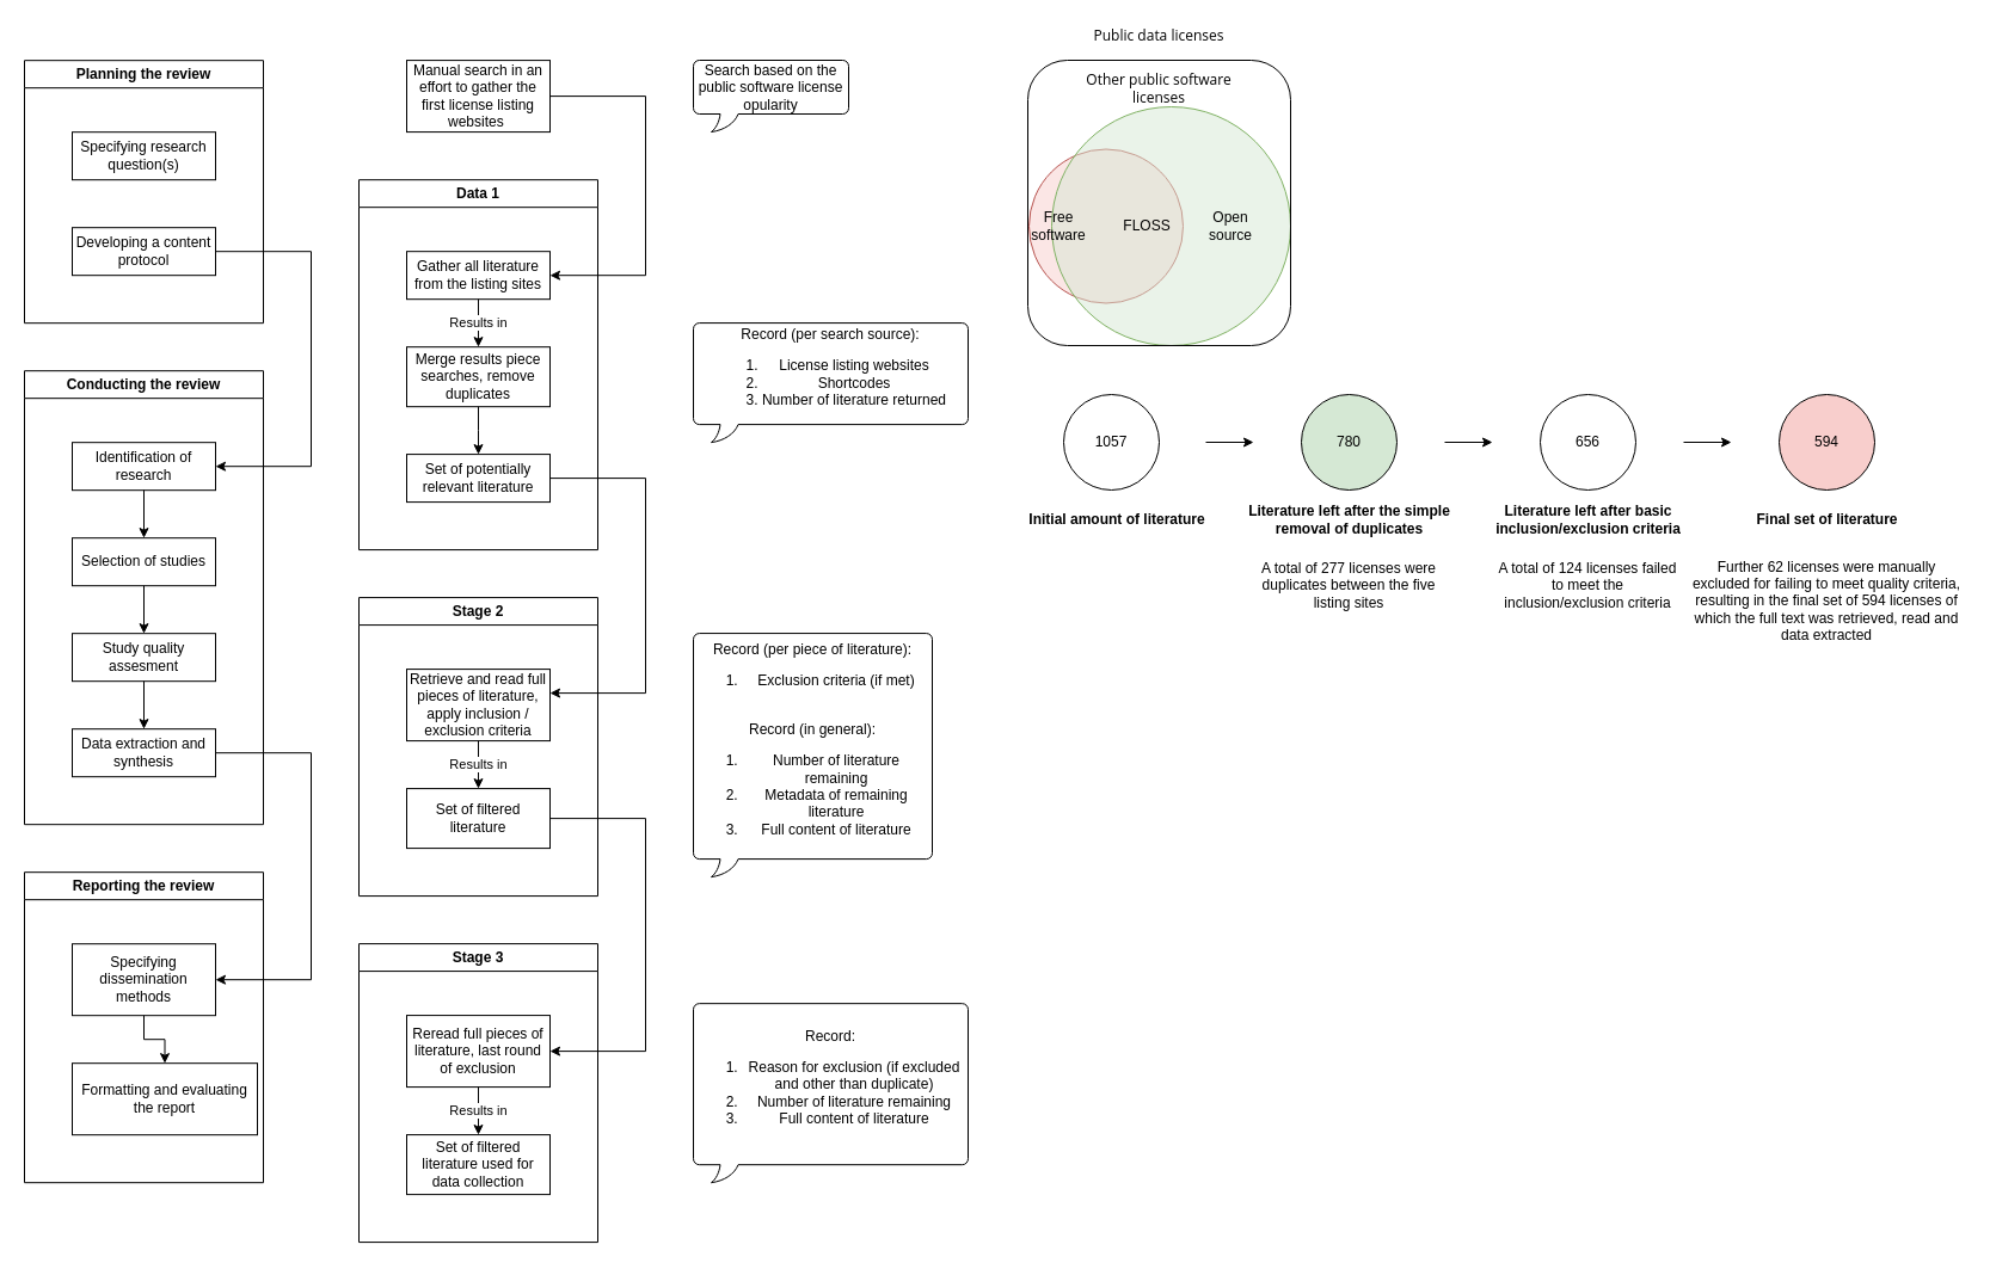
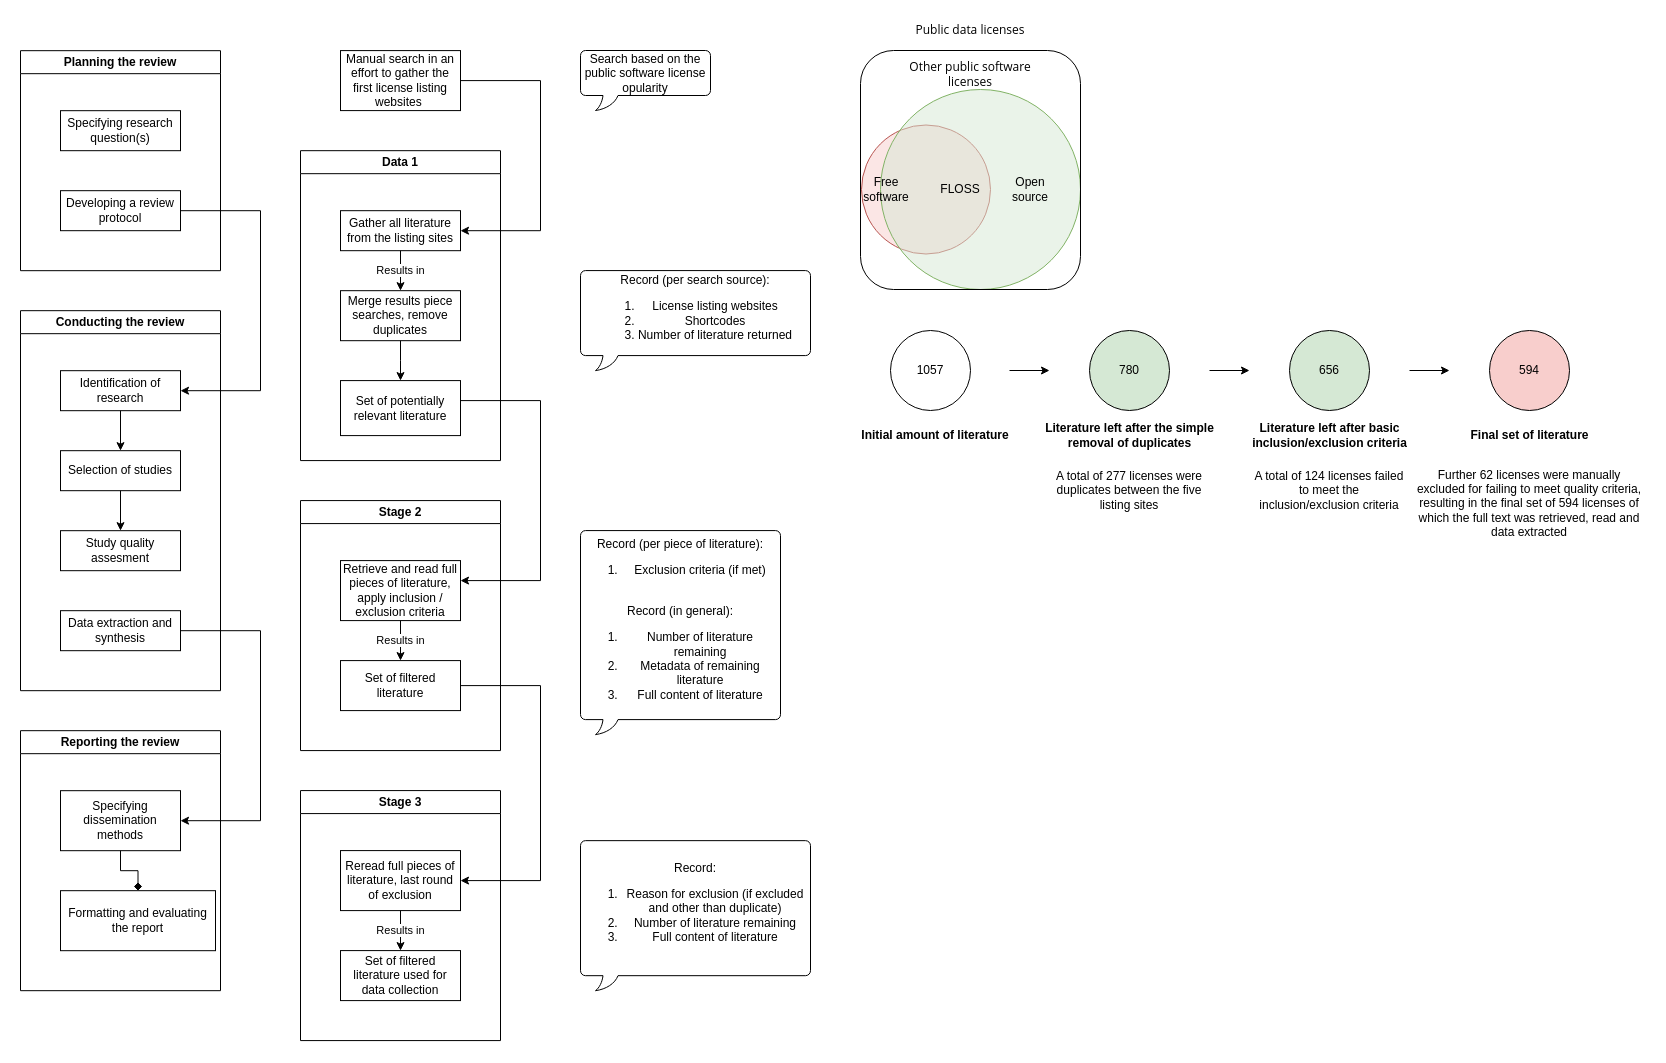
- <mxCell id="4" value="Developing a content protocol" style="rounded=0;whiteSpace=wrap;html=1;fillColor=none;" parent="2" vertex="1"><mxGeometry x="40" y="140" width="120" height="40" as="geometry" /></mxCell>
+ <mxCell id="4" value="Developing a review protocol" style="rounded=0;whiteSpace=wrap;html=1;fillColor=none;" parent="2" vertex="1"><mxGeometry x="40" y="140" width="120" height="40" as="geometry" /></mxCell>
- <mxCell id="52" value="656" style="ellipse;whiteSpace=wrap;html=1;aspect=fixed;" vertex="1" parent="1"><mxGeometry x="1289" y="330" width="80" height="80" as="geometry" /></mxCell>
+ <mxCell id="52" value="656" style="ellipse;whiteSpace=wrap;html=1;aspect=fixed;fillColor=#d5e8d4;" vertex="1" parent="1"><mxGeometry x="1289" y="330" width="80" height="80" as="geometry" /></mxCell>
- <mxCell id="24" value="Set of potentially relevant literature" style="rounded=0;whiteSpace=wrap;html=1;fillColor=none;" parent="19" vertex="1"><mxGeometry x="40" y="229.91" width="120" height="40" as="geometry" /></mxCell>
+ <mxCell id="24" value="Set of potentially relevant literature" style="rounded=0;whiteSpace=wrap;html=1;fillColor=none;" parent="19" vertex="1"><mxGeometry x="40" y="229.91" width="120" height="55" as="geometry" /></mxCell>
- <mxCell id="10" style="edgeStyle=orthogonalEdgeStyle;rounded=0;orthogonalLoop=1;jettySize=auto;html=1;" parent="5" source="11" target="12" edge="1"><mxGeometry relative="1" as="geometry" /></mxCell>
- <mxCell id="14" style="edgeStyle=orthogonalEdgeStyle;rounded=0;orthogonalLoop=1;jettySize=auto;html=1;" parent="13" source="15" target="16" edge="1"><mxGeometry relative="1" as="geometry" /></mxCell>
+ <mxCell id="14" style="edgeStyle=orthogonalEdgeStyle;rounded=0;orthogonalLoop=1;jettySize=auto;html=1;endArrow=diamond;" parent="13" source="15" target="16" edge="1"><mxGeometry relative="1" as="geometry" /></mxCell>
